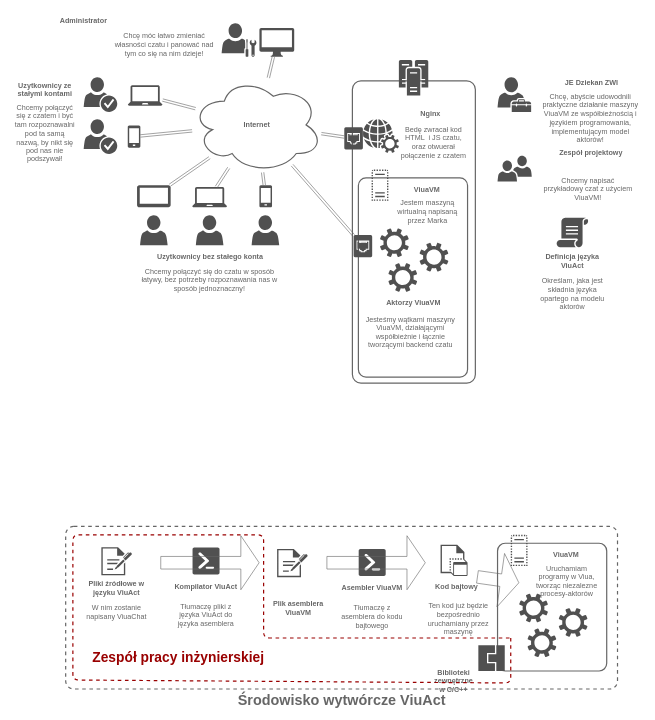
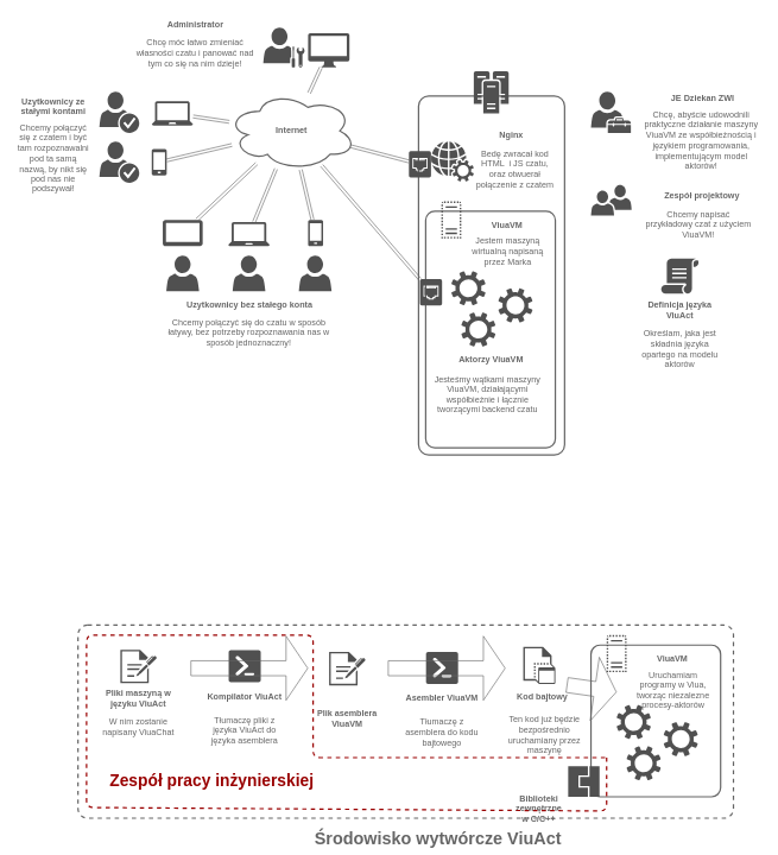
- <mxCell id="28" value="Administrator" style="text;html=1;strokeColor=none;fillColor=none;align=center;verticalAlign=top;whiteSpace=wrap;rounded=0;fontColor=#666666;fontStyle=1" parent="1" vertex="1"><mxGeometry x="54" y="20" width="170" height="19" as="geometry" /></mxCell>
+ <mxCell id="28" value="Administrator" style="text;html=1;strokeColor=none;fillColor=none;align=center;verticalAlign=top;whiteSpace=wrap;rounded=0;fontColor=#666666;fontStyle=1" parent="1" vertex="1"><mxGeometry x="189" y="20" width="170" height="19" as="geometry" /></mxCell>
- <mxCell id="17" value="Internet" style="ellipse;shape=cloud;whiteSpace=wrap;html=1;strokeColor=#666666;strokeWidth=2;fontColor=#666666;fontStyle=1" parent="1" vertex="1"><mxGeometry x="319" y="128" width="218" height="159" as="geometry" /></mxCell>
+ <mxCell id="17" value="Internet" style="ellipse;shape=cloud;whiteSpace=wrap;html=1;strokeColor=#666666;strokeWidth=2;fontColor=#666666;fontStyle=1" parent="1" vertex="1"><mxGeometry x="319" y="128" width="180" height="110" as="geometry" /></mxCell>
- <mxCell id="31" value="&lt;b&gt;Zespół projektowy&lt;/b&gt;" style="text;html=1;strokeColor=none;fillColor=none;align=center;verticalAlign=middle;whiteSpace=wrap;rounded=0;fontColor=#666666;" parent="1" vertex="1"><mxGeometry x="899.5" y="244" width="170" height="20" as="geometry" /></mxCell>
+ <mxCell id="31" value="&lt;b&gt;Zespół projektowy&lt;/b&gt;" style="text;html=1;strokeColor=none;fillColor=none;align=center;verticalAlign=middle;whiteSpace=wrap;rounded=0;fontColor=#666666;" parent="1" vertex="1"><mxGeometry x="899.5" y="264" width="170" height="20" as="geometry" /></mxCell>
- <mxCell id="60" value="&lt;b&gt;Pliki źródłowe w języku ViuAct&lt;/b&gt;" style="text;html=1;strokeColor=none;fillColor=none;align=center;verticalAlign=middle;whiteSpace=wrap;rounded=0;fontColor=#666666;" parent="1" vertex="1"><mxGeometry x="139" y="969" width="110" height="20" as="geometry" /></mxCell>
+ <mxCell id="60" value="&lt;b&gt;Pliki maszyną w języku ViuAct&lt;/b&gt;" style="text;html=1;strokeColor=none;fillColor=none;align=center;verticalAlign=middle;whiteSpace=wrap;rounded=0;fontColor=#666666;" parent="1" vertex="1"><mxGeometry x="139" y="969" width="110" height="20" as="geometry" /></mxCell>
- <mxCell id="63" value="&lt;b&gt;Plik asemblera ViuaVM&lt;/b&gt;" style="text;html=1;strokeColor=none;fillColor=none;align=center;verticalAlign=middle;whiteSpace=wrap;rounded=0;fontColor=#666666;" parent="1" vertex="1"><mxGeometry x="442" y="1003" width="110" height="20" as="geometry" /></mxCell>
+ <mxCell id="63" value="&lt;b&gt;Plik asemblera ViuaVM&lt;/b&gt;" style="text;html=1;strokeColor=none;fillColor=none;align=center;verticalAlign=middle;whiteSpace=wrap;rounded=0;fontColor=#666666;" parent="1" vertex="1"><mxGeometry x="432" y="998" width="110" height="20" as="geometry" /></mxCell>
- <mxCell id="79" value="&lt;b&gt;&lt;font style=&quot;font-size: 24px&quot;&gt;Środowisko wytwórcze ViuAct&lt;/font&gt;&lt;/b&gt;" style="text;html=1;strokeColor=none;fillColor=none;align=center;verticalAlign=middle;whiteSpace=wrap;rounded=0;dashed=1;fontColor=#666666;" parent="1" vertex="1"><mxGeometry x="109" y="1158" width="921" height="20" as="geometry" /></mxCell>
+ <mxCell id="79" value="&lt;b&gt;&lt;font style=&quot;font-size: 24px&quot;&gt;Środowisko wytwórcze ViuAct&lt;/font&gt;&lt;/b&gt;" style="text;html=1;strokeColor=none;fillColor=none;align=center;verticalAlign=middle;whiteSpace=wrap;rounded=0;dashed=1;fontColor=#666666;" parent="1" vertex="1"><mxGeometry x="154" y="1168" width="921" height="20" as="geometry" /></mxCell>
